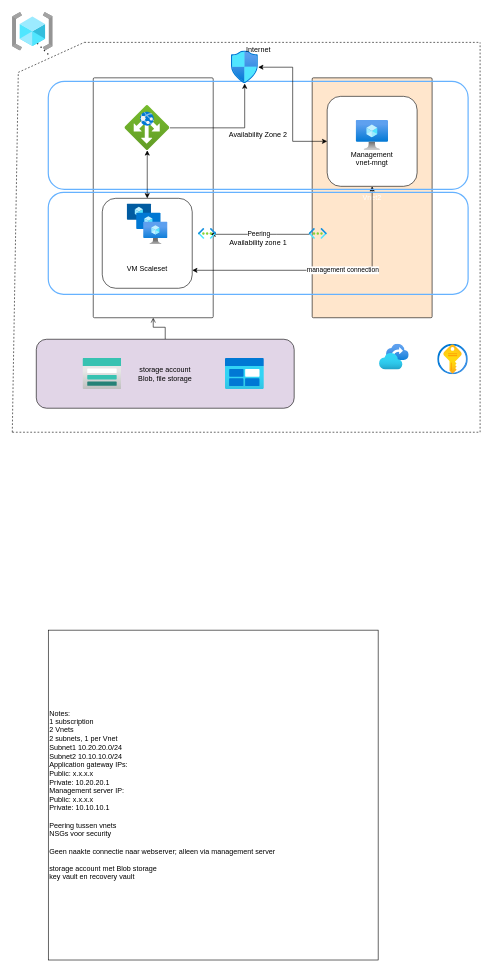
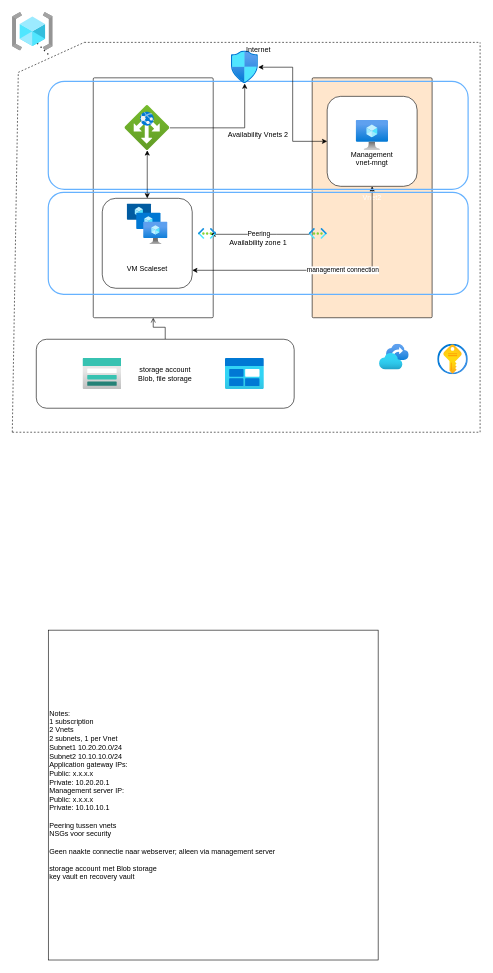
- <mxCell id="15" value="Availability Zone 2" style="rounded=1;whiteSpace=wrap;html=1;fillColor=none;strokeColor=#66B2FF;strokeWidth=2;collapsible=1;" parent="1" vertex="1"><mxGeometry x="80" y="135" width="700" height="180" as="geometry"><mxRectangle x="80" y="125" width="50" height="40" as="alternateBounds" /></mxGeometry></mxCell>
+ <mxCell id="15" value="Availability Vnets 2" style="rounded=1;whiteSpace=wrap;html=1;fillColor=none;strokeColor=#66B2FF;strokeWidth=2;collapsible=1;" parent="1" vertex="1"><mxGeometry x="80" y="135" width="700" height="180" as="geometry"><mxRectangle x="80" y="125" width="50" height="40" as="alternateBounds" /></mxGeometry></mxCell>
- <mxCell id="9" value="storage account&lt;br&gt;Blob, file storage&lt;br&gt;" style="rounded=1;whiteSpace=wrap;html=1;fillColor=#e1d5e7;" parent="1" vertex="1"><mxGeometry x="60" y="565" width="430" height="115" as="geometry" /></mxCell>
+ <mxCell id="9" value="storage account&lt;br&gt;Blob, file storage&lt;br&gt;" style="rounded=1;whiteSpace=wrap;html=1;" parent="1" vertex="1"><mxGeometry x="60" y="565" width="430" height="115" as="geometry" /></mxCell>
